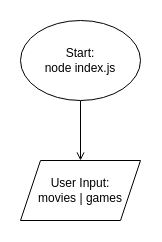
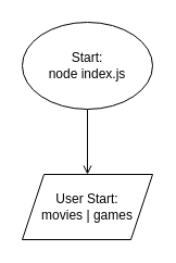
- <mxCell id="4" value="User Input:&lt;br&gt;movies | games" style="shape=parallelogram;perimeter=parallelogramPerimeter;whiteSpace=wrap;html=1;fixedSize=1;" vertex="1" parent="1"><mxGeometry x="20" y="160" width="120" height="60" as="geometry" /></mxCell>
+ <mxCell id="4" value="User Start:&lt;br&gt;movies | games" style="shape=parallelogram;perimeter=parallelogramPerimeter;whiteSpace=wrap;html=1;fixedSize=1;" vertex="1" parent="1"><mxGeometry x="20" y="160" width="120" height="60" as="geometry" /></mxCell>
